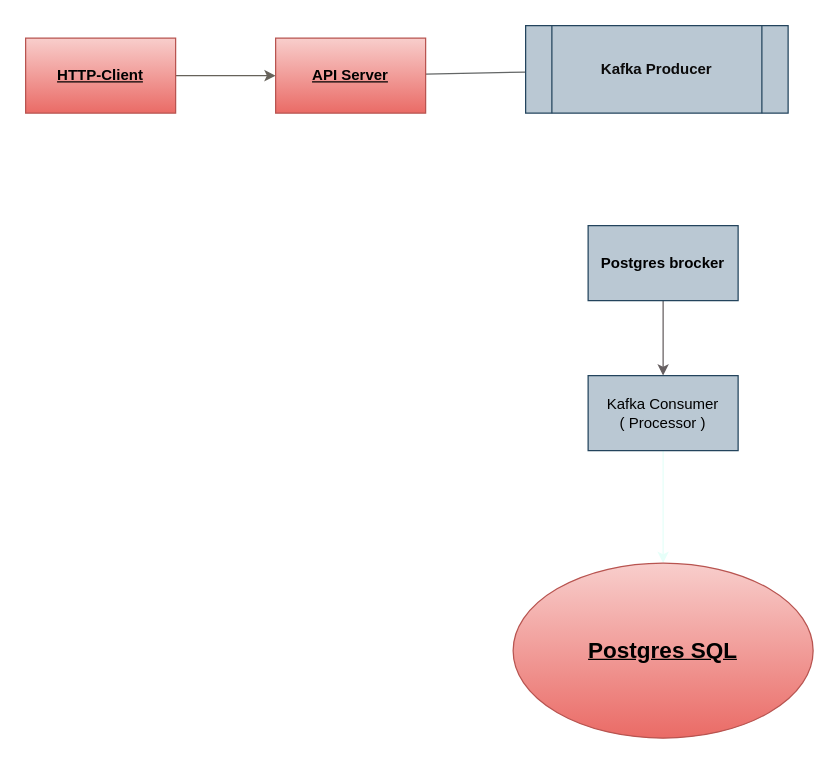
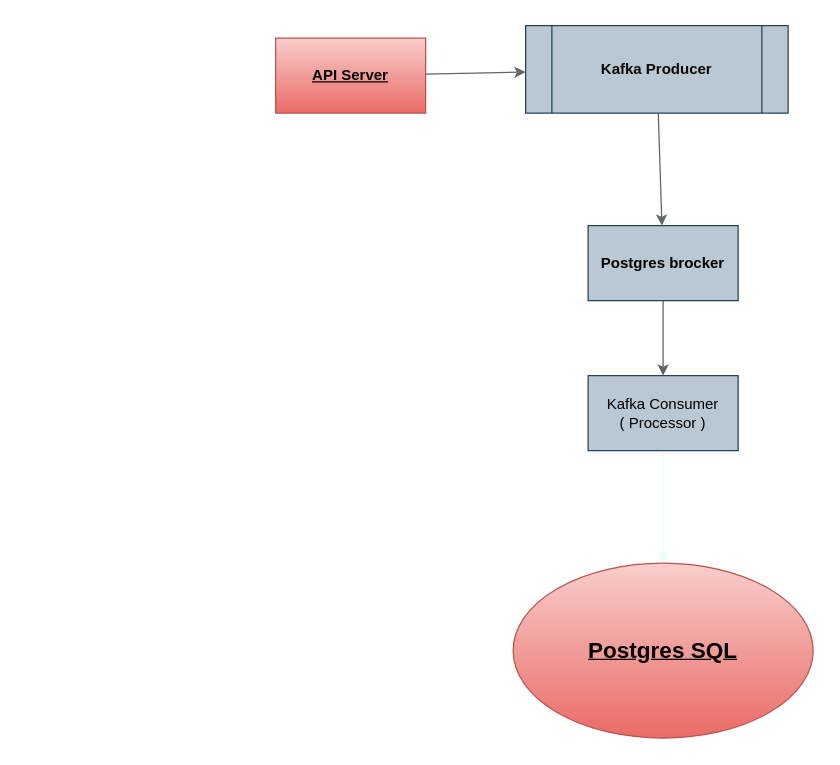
- <mxCell id="4" value="" style="edgeStyle=none;html=1;fillColor=#f5f5f5;strokeColor=#636666;endArrow=none;" edge="1" parent="1" source="5" target="7"><mxGeometry relative="1" as="geometry" /></mxCell>
+ <mxCell id="4" value="" style="edgeStyle=none;html=1;fillColor=#f5f5f5;strokeColor=#636666;" edge="1" parent="1" source="5" target="7"><mxGeometry relative="1" as="geometry" /></mxCell>
- <mxCell id="3" value="HTTP-Client" style="whiteSpace=wrap;html=1;fontStyle=5;fillColor=#f8cecc;strokeColor=#b85450;gradientColor=#ea6b66;" vertex="1" parent="1"><mxGeometry x="20" y="30" width="120" height="60" as="geometry" /></mxCell>
- <mxCell id="2" value="" style="edgeStyle=none;html=1;fillColor=#f5f5f5;strokeColor=#66625A;" edge="1" parent="1" source="3" target="5"><mxGeometry relative="1" as="geometry" /></mxCell>
+ <mxCell id="6" value="" style="edgeStyle=none;html=1;fillColor=#f5f5f5;strokeColor=#606665;curved=1;" edge="1" parent="1" source="7" target="9"><mxGeometry relative="1" as="geometry" /></mxCell>
